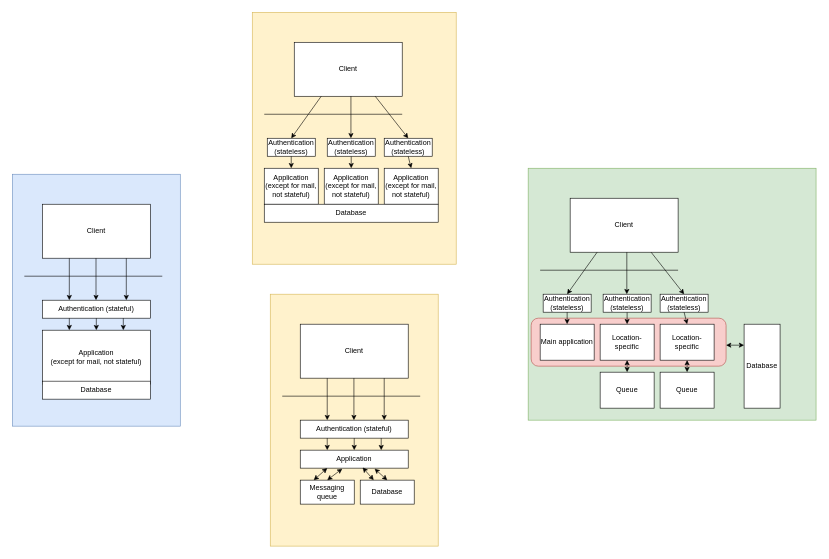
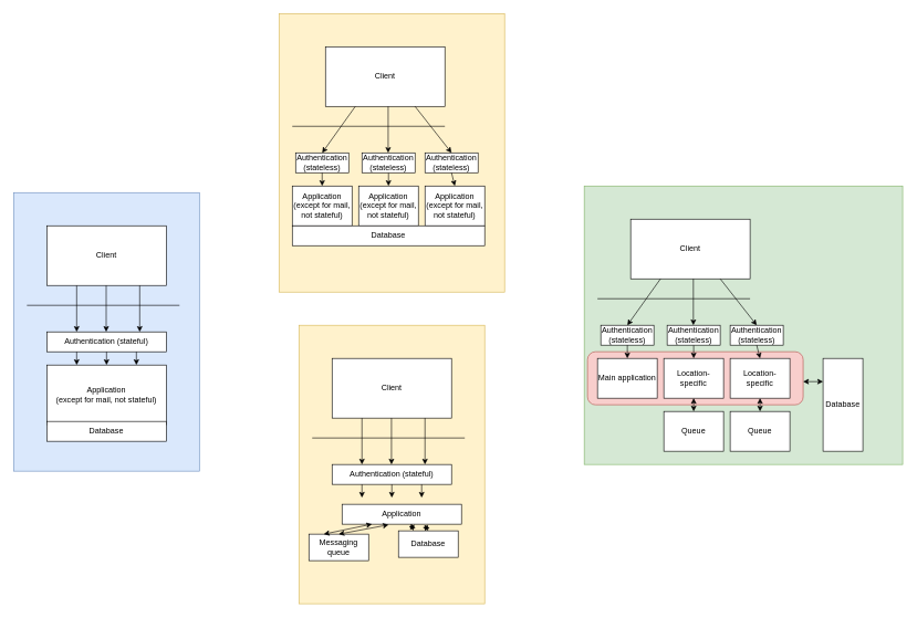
- <mxCell id="59" value="Application" style="rounded=0;whiteSpace=wrap;html=1;" vertex="1" parent="48"><mxGeometry x="50" y="260" width="180" height="30" as="geometry" /></mxCell>
+ <mxCell id="59" value="Application" style="rounded=0;whiteSpace=wrap;html=1;" vertex="1" parent="48"><mxGeometry x="65" y="270" width="180" height="30" as="geometry" /></mxCell>
- <mxCell id="60" value="Messaging queue" style="rounded=0;whiteSpace=wrap;html=1;" vertex="1" parent="48"><mxGeometry x="50" y="310" width="90" height="40" as="geometry" /></mxCell>
+ <mxCell id="60" value="Messaging queue" style="rounded=0;whiteSpace=wrap;html=1;" vertex="1" parent="48"><mxGeometry x="15" y="315" width="90" height="40" as="geometry" /></mxCell>
